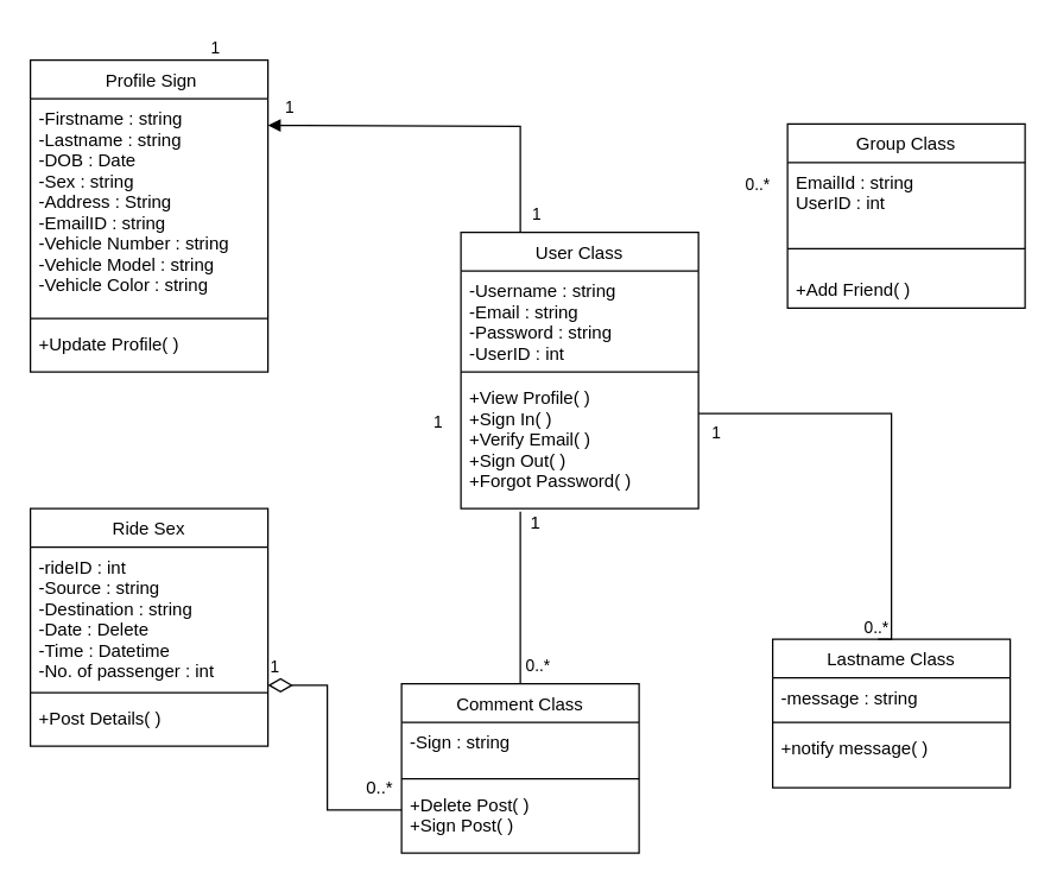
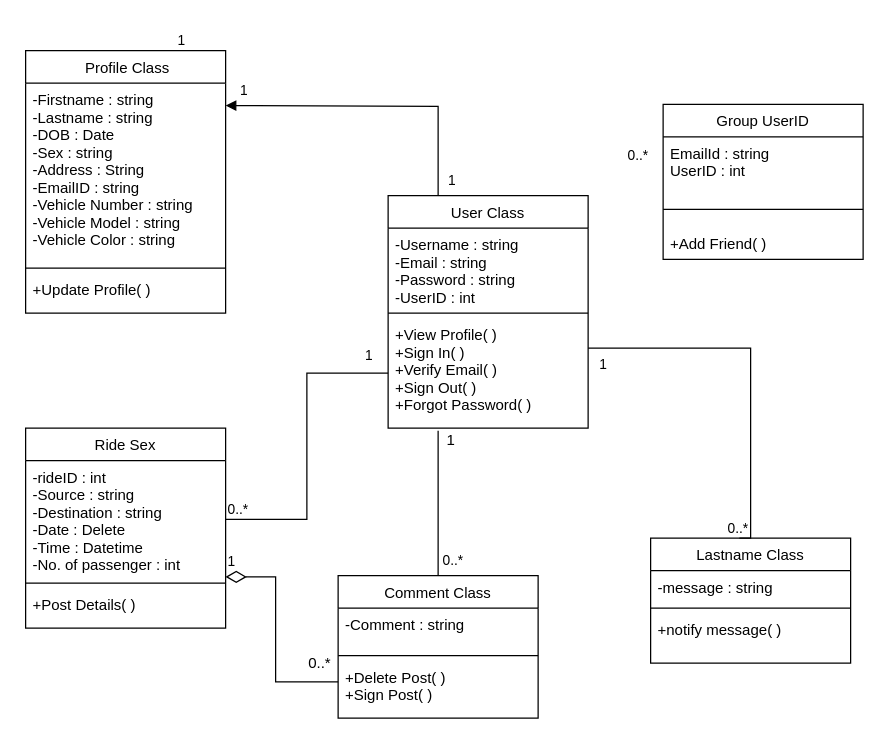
- <mxCell id="14" value=" Profile Sign" style="swimlane;fontStyle=0;align=center;verticalAlign=top;childLayout=stackLayout;horizontal=1;startSize=26;horizontalStack=0;resizeParent=1;resizeLast=0;collapsible=1;marginBottom=0;rounded=0;shadow=0;strokeWidth=1;" parent="1" vertex="1"><mxGeometry x="20" y="40" width="160" height="210" as="geometry"><mxRectangle x="550" y="140" width="160" height="26" as="alternateBounds" /></mxGeometry></mxCell>
+ <mxCell id="14" value=" Profile Class" style="swimlane;fontStyle=0;align=center;verticalAlign=top;childLayout=stackLayout;horizontal=1;startSize=26;horizontalStack=0;resizeParent=1;resizeLast=0;collapsible=1;marginBottom=0;rounded=0;shadow=0;strokeWidth=1;" parent="1" vertex="1"><mxGeometry x="20" y="40" width="160" height="210" as="geometry"><mxRectangle x="550" y="140" width="160" height="26" as="alternateBounds" /></mxGeometry></mxCell>
- <mxCell id="10" value="Group Class" style="swimlane;fontStyle=0;align=center;verticalAlign=top;childLayout=stackLayout;horizontal=1;startSize=26;horizontalStack=0;resizeParent=1;resizeLast=0;collapsible=1;marginBottom=0;rounded=0;shadow=0;strokeWidth=1;" parent="1" vertex="1"><mxGeometry x="530" y="83" width="160" height="124" as="geometry"><mxRectangle x="340" y="380" width="170" height="26" as="alternateBounds" /></mxGeometry></mxCell>
+ <mxCell id="10" value="Group UserID" style="swimlane;fontStyle=0;align=center;verticalAlign=top;childLayout=stackLayout;horizontal=1;startSize=26;horizontalStack=0;resizeParent=1;resizeLast=0;collapsible=1;marginBottom=0;rounded=0;shadow=0;strokeWidth=1;" parent="1" vertex="1"><mxGeometry x="530" y="83" width="160" height="124" as="geometry"><mxRectangle x="340" y="380" width="170" height="26" as="alternateBounds" /></mxGeometry></mxCell>
+ <mxCell id="33" value="" style="endArrow=none;endFill=0;html=1;edgeStyle=orthogonalEdgeStyle;align=left;verticalAlign=top;rounded=0;entryX=0;entryY=0.5;entryDx=0;entryDy=0;exitX=1;exitY=0.5;exitDx=0;exitDy=0;" edge="1" parent="1" source="7" target="5"><mxGeometry x="-1" relative="1" as="geometry"><mxPoint x="556.96" y="124.036" as="sourcePoint" /><mxPoint x="460" y="186" as="targetPoint" /></mxGeometry></mxCell>
+ <mxCell id="34" value="0..*" style="edgeLabel;resizable=0;html=1;align=left;verticalAlign=bottom;" connectable="0" vertex="1" parent="33"><mxGeometry x="-1" relative="1" as="geometry" /></mxCell>
- <mxCell id="23" value="-Sign : string" style="text;align=left;verticalAlign=top;spacingLeft=4;spacingRight=4;overflow=hidden;rotatable=0;points=[[0,0.5],[1,0.5]];portConstraint=eastwest;" vertex="1" parent="22"><mxGeometry y="26" width="160" height="34" as="geometry" /></mxCell>
+ <mxCell id="23" value="-Comment : string" style="text;align=left;verticalAlign=top;spacingLeft=4;spacingRight=4;overflow=hidden;rotatable=0;points=[[0,0.5],[1,0.5]];portConstraint=eastwest;" vertex="1" parent="22"><mxGeometry y="26" width="160" height="34" as="geometry" /></mxCell>
